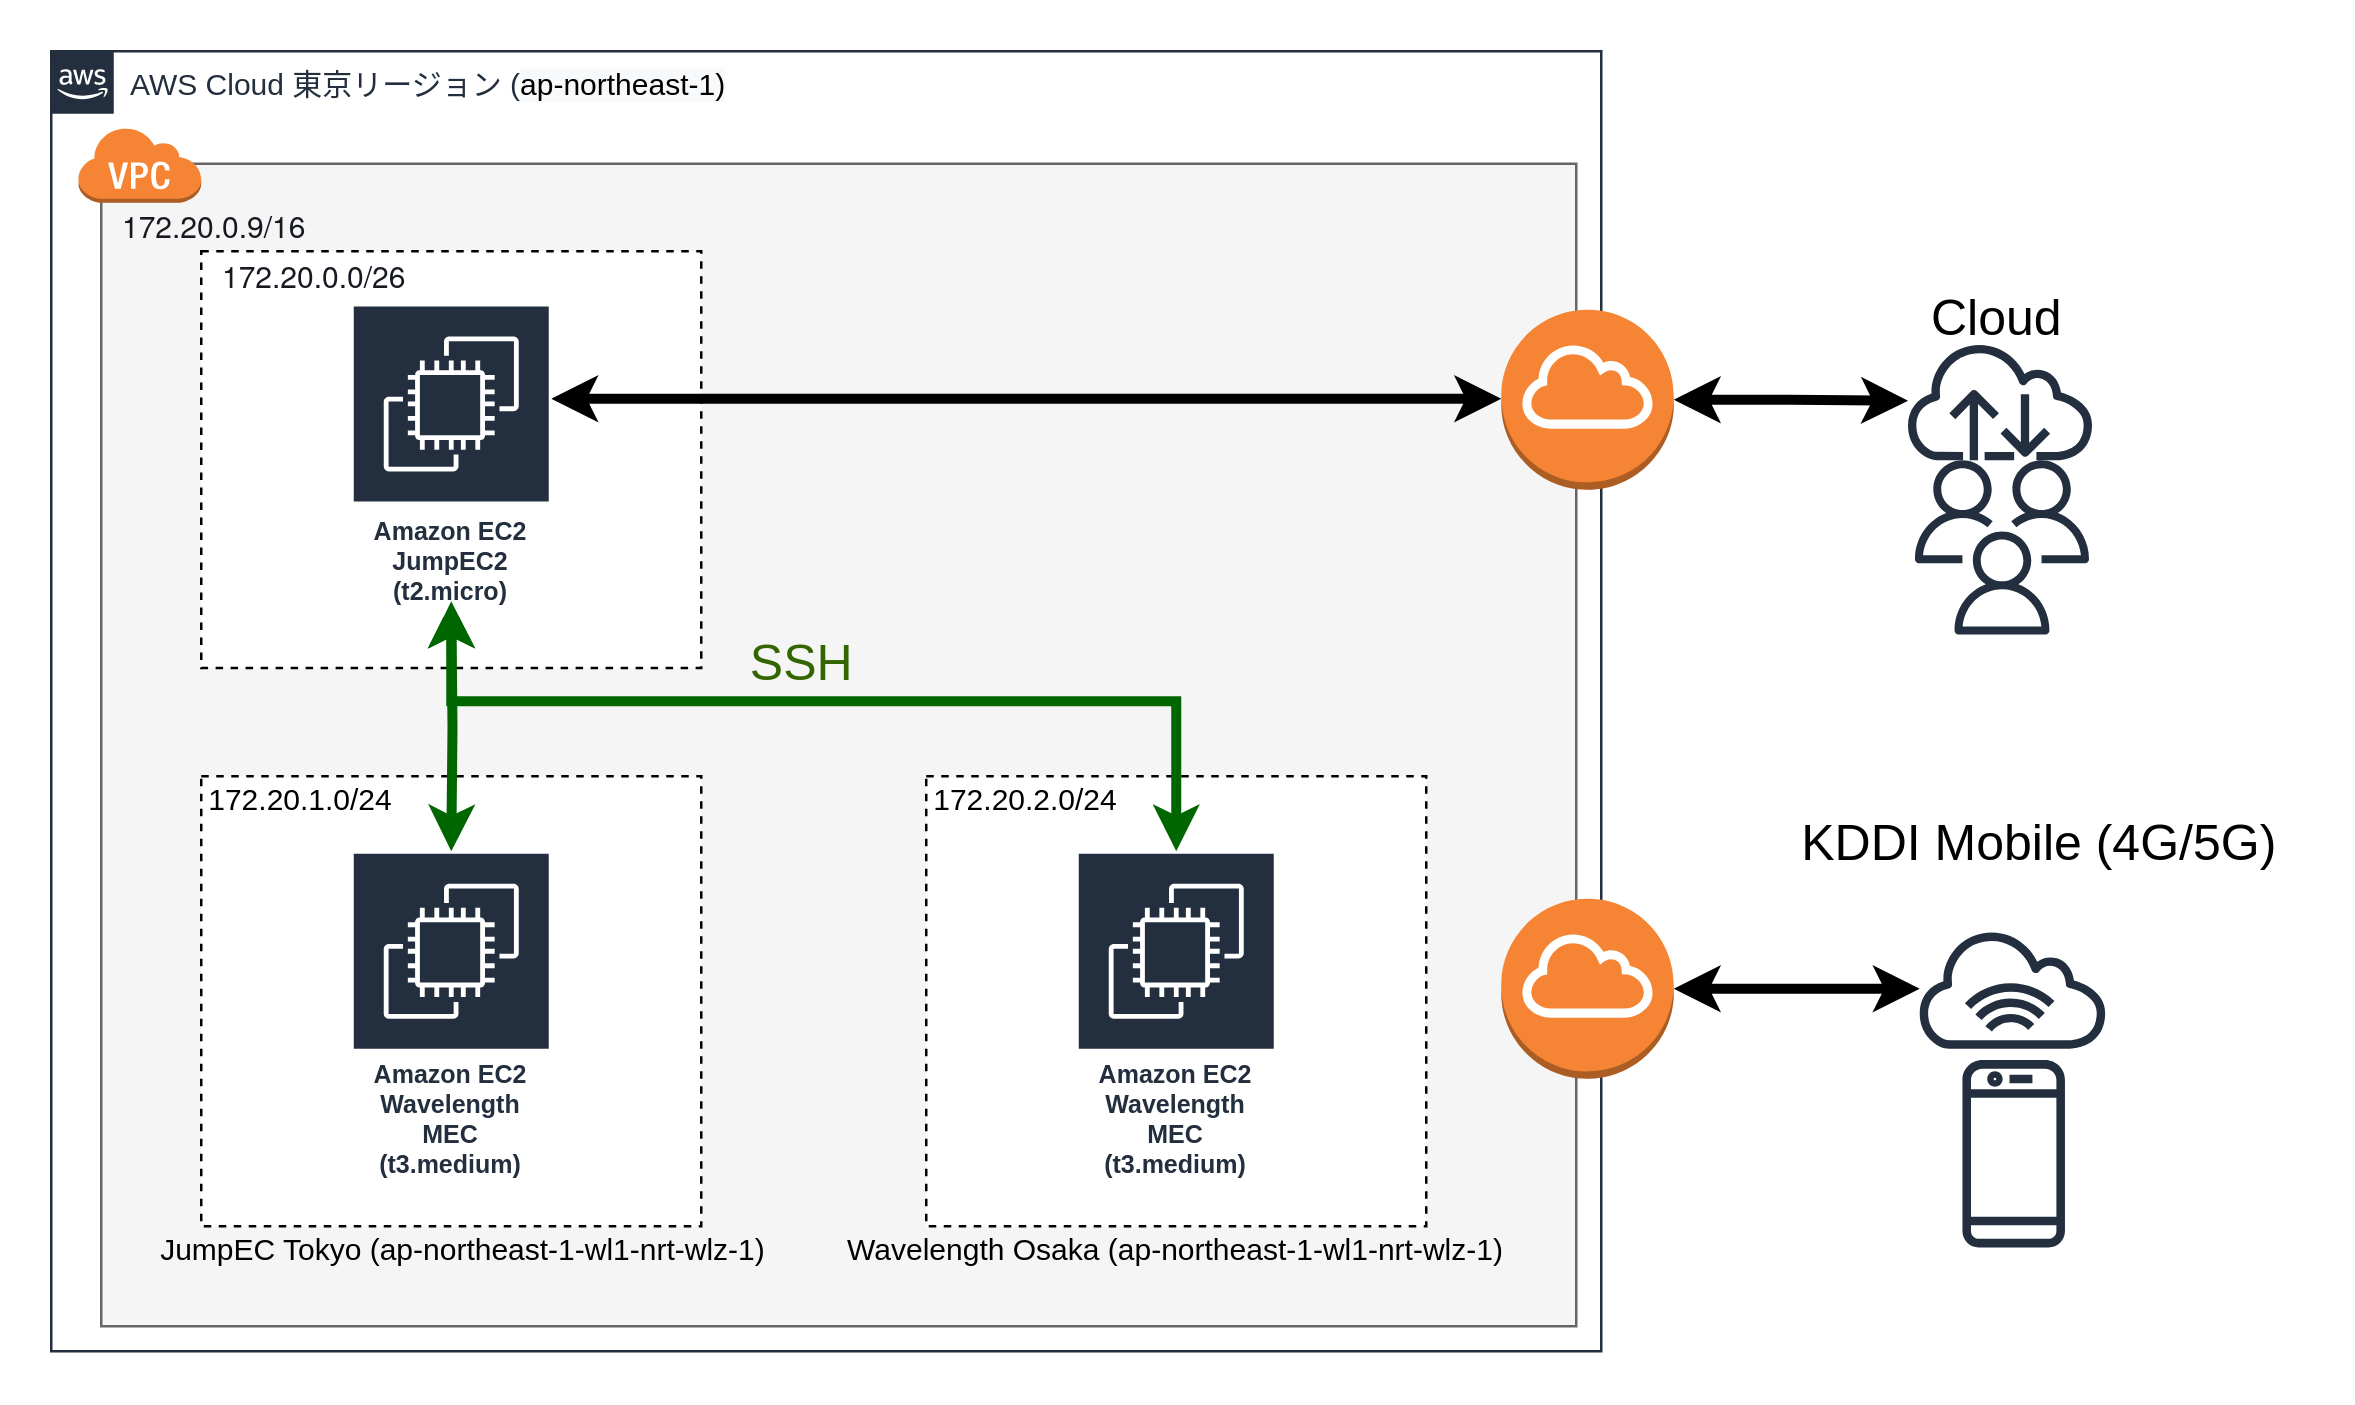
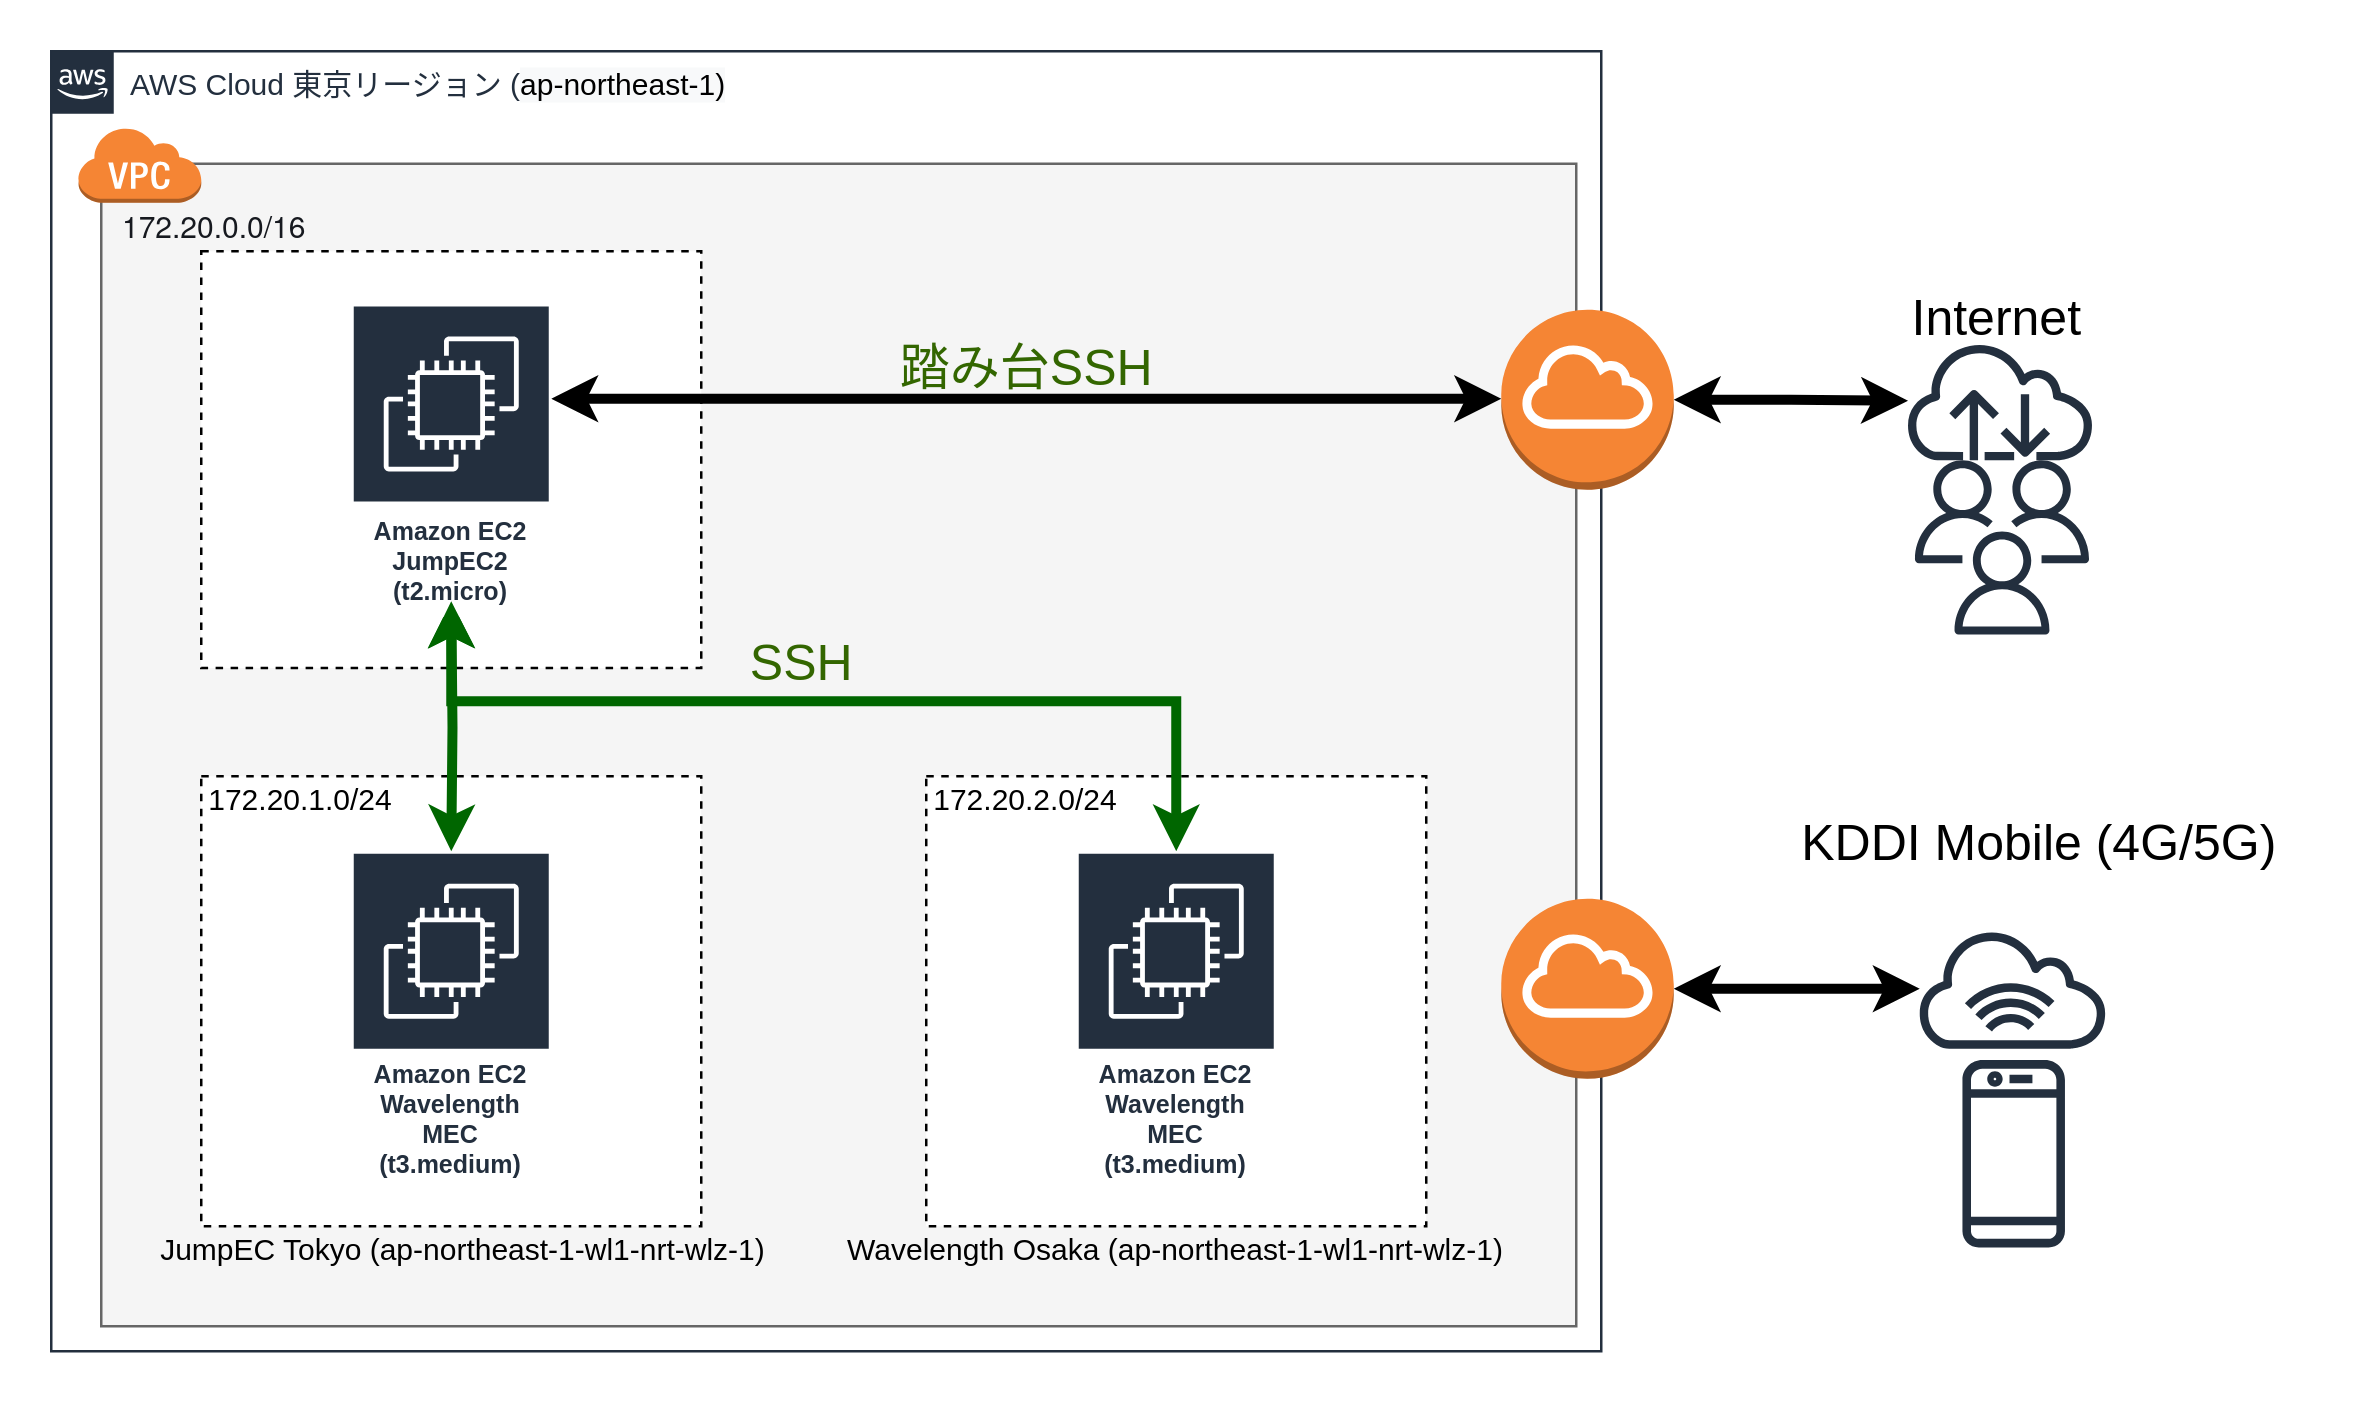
- <mxCell id="33" value="&lt;span style=&quot;color: rgb(22 , 25 , 31) ; font-family: &amp;#34;amazon ember&amp;#34; , &amp;#34;helvetica neue&amp;#34; , &amp;#34;roboto&amp;#34; , &amp;#34;arial&amp;#34; , sans-serif&quot;&gt;&lt;font style=&quot;font-size: 12px&quot;&gt;172.20.0.9/16&lt;/font&gt;&lt;/span&gt;" style="text;html=1;align=center;verticalAlign=middle;resizable=0;points=[];autosize=1;strokeColor=none;" vertex="1" parent="1"><mxGeometry x="40" y="80" width="90" height="20" as="geometry" /></mxCell>
+ <mxCell id="33" value="&lt;span style=&quot;color: rgb(22 , 25 , 31) ; font-family: &amp;#34;amazon ember&amp;#34; , &amp;#34;helvetica neue&amp;#34; , &amp;#34;roboto&amp;#34; , &amp;#34;arial&amp;#34; , sans-serif&quot;&gt;&lt;font style=&quot;font-size: 12px&quot;&gt;172.20.0.0/16&lt;/font&gt;&lt;/span&gt;" style="text;html=1;align=center;verticalAlign=middle;resizable=0;points=[];autosize=1;strokeColor=none;" vertex="1" parent="1"><mxGeometry x="40" y="80" width="90" height="20" as="geometry" /></mxCell>
- <mxCell id="31" value="&lt;span style=&quot;color: rgb(22 , 25 , 31) ; font-family: &amp;#34;amazon ember&amp;#34; , &amp;#34;helvetica neue&amp;#34; , &amp;#34;roboto&amp;#34; , &amp;#34;arial&amp;#34; , sans-serif&quot;&gt;&lt;font style=&quot;font-size: 12px&quot;&gt;172.20.0.0/26&lt;/font&gt;&lt;/span&gt;" style="text;html=1;align=center;verticalAlign=middle;resizable=0;points=[];autosize=1;strokeColor=none;" parent="1" vertex="1"><mxGeometry x="80" y="100" width="90" height="20" as="geometry" /></mxCell>
- <mxCell id="25" value="&lt;font style=&quot;font-size: 20px&quot;&gt;Cloud&lt;/font&gt;" style="text;html=1;align=center;verticalAlign=middle;resizable=0;points=[];autosize=1;strokeColor=none;" parent="1" vertex="1"><mxGeometry x="758.2" y="116" width="80" height="20" as="geometry" /></mxCell>
+ <mxCell id="25" value="&lt;font style=&quot;font-size: 20px&quot;&gt;Internet&lt;/font&gt;" style="text;html=1;align=center;verticalAlign=middle;resizable=0;points=[];autosize=1;strokeColor=none;" parent="1" vertex="1"><mxGeometry x="758.2" y="116" width="80" height="20" as="geometry" /></mxCell>
+ <mxCell id="32" value="&lt;font style=&quot;font-size: 20px&quot; color=&quot;#336600&quot;&gt;踏み台SSH&lt;/font&gt;" style="text;html=1;align=center;verticalAlign=middle;resizable=0;points=[];autosize=1;strokeColor=none;" parent="1" vertex="1"><mxGeometry x="350" y="136" width="120" height="20" as="geometry" /></mxCell>
